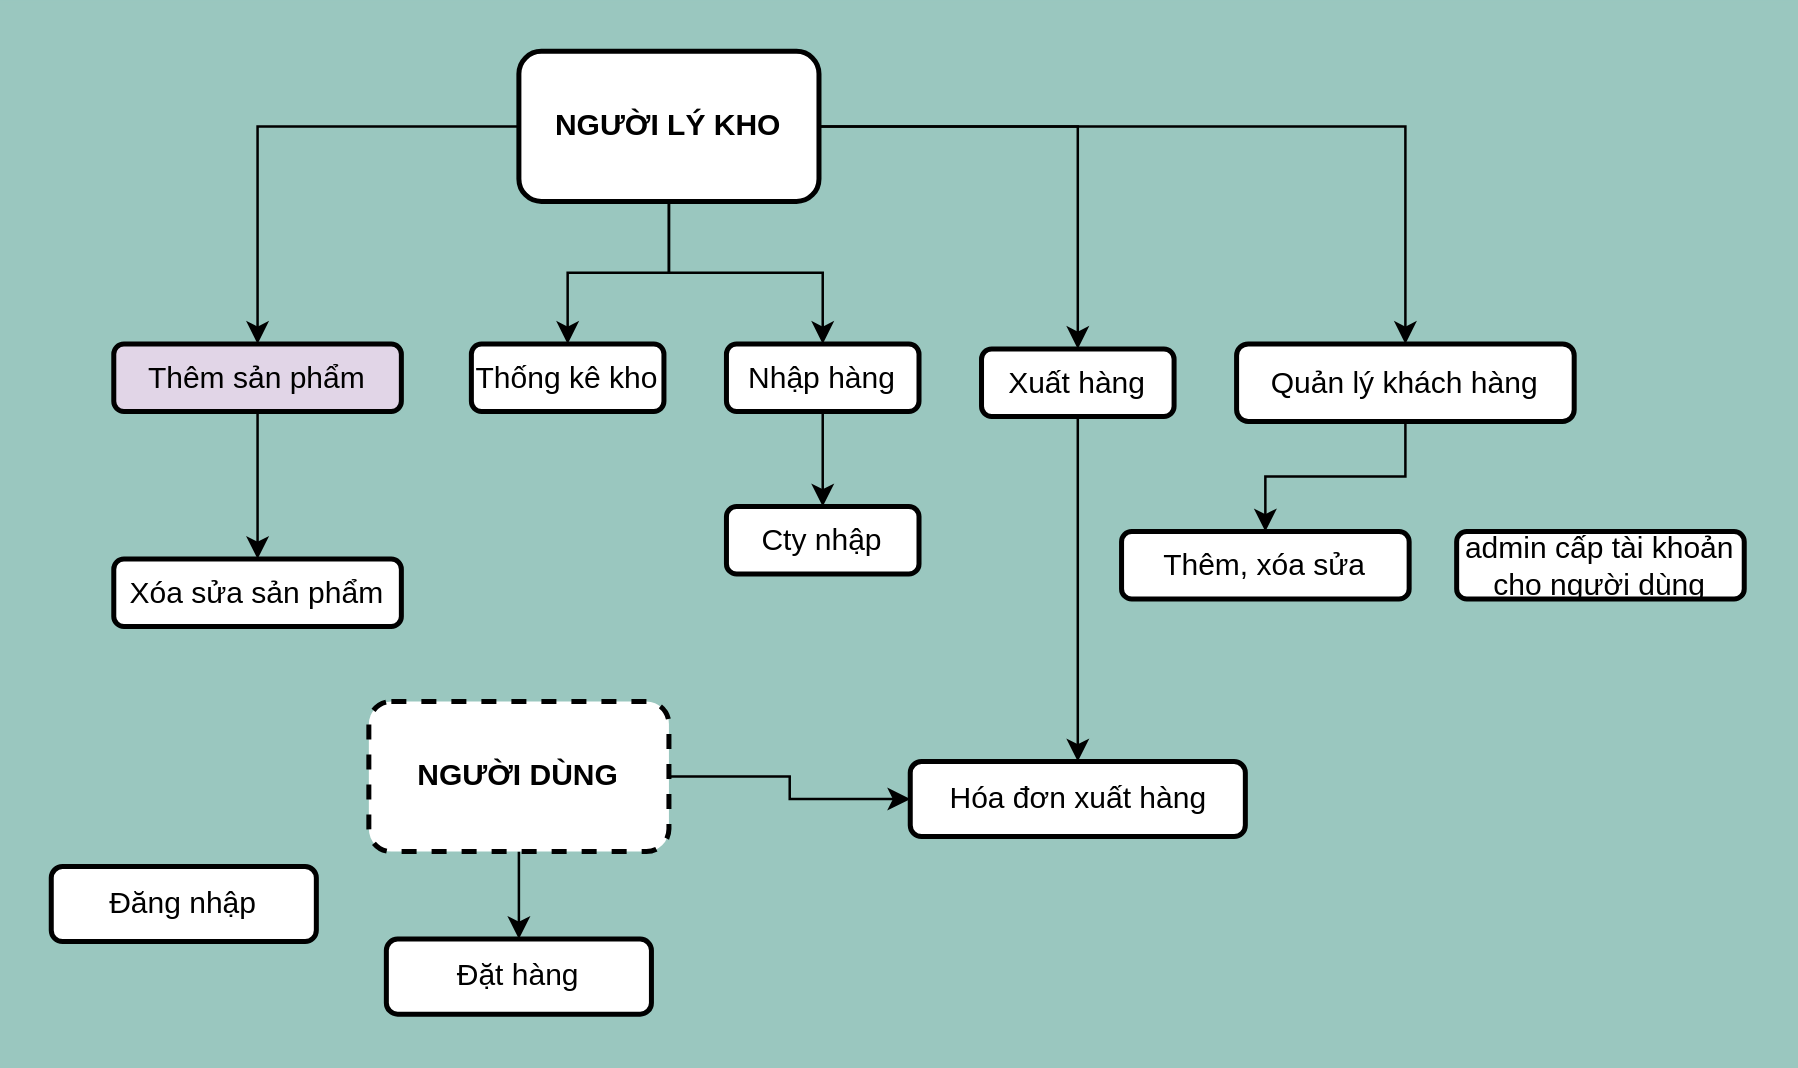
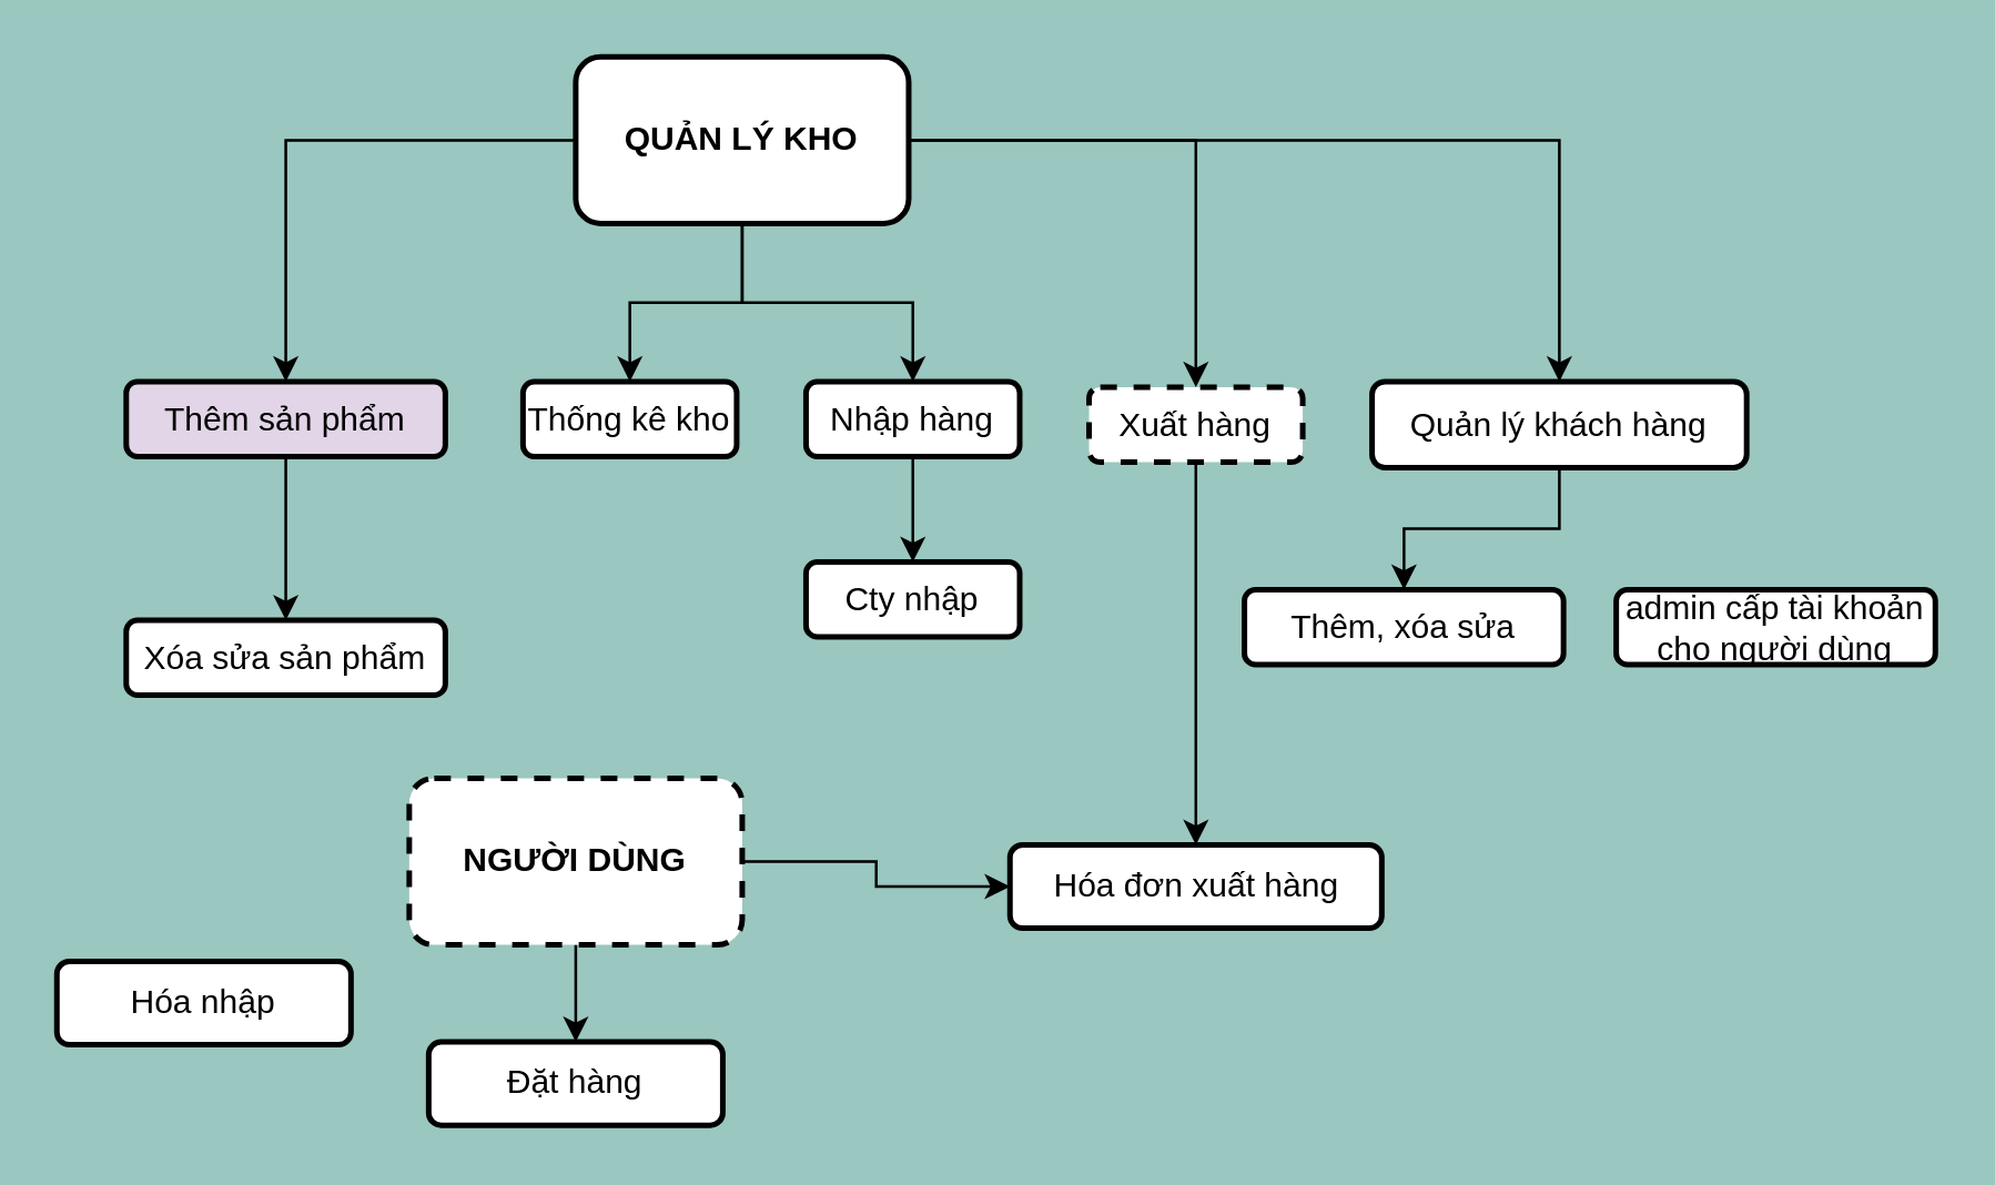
- <mxCell id="7" value="NGƯỜI LÝ KHO" style="rounded=1;whiteSpace=wrap;html=1;strokeWidth=2;fontStyle=1" parent="1" vertex="1"><mxGeometry x="207" y="20" width="120" height="60" as="geometry" /></mxCell>
+ <mxCell id="7" value="QUẢN LÝ KHO" style="rounded=1;whiteSpace=wrap;html=1;strokeWidth=2;fontStyle=1" parent="1" vertex="1"><mxGeometry x="207" y="20" width="120" height="60" as="geometry" /></mxCell>
- <mxCell id="11" value="Xuất hàng" style="rounded=1;whiteSpace=wrap;html=1;strokeWidth=2;" parent="1" vertex="1"><mxGeometry x="392" y="139" width="77" height="27" as="geometry" /></mxCell>
+ <mxCell id="11" value="Xuất hàng" style="rounded=1;whiteSpace=wrap;html=1;strokeWidth=2;dashed=1;" parent="1" vertex="1"><mxGeometry x="392" y="139" width="77" height="27" as="geometry" /></mxCell>
- <mxCell id="24" value="Đăng nhập" style="rounded=1;whiteSpace=wrap;html=1;strokeWidth=2;" parent="1" vertex="1"><mxGeometry x="20" y="346" width="106" height="30" as="geometry" /></mxCell>
+ <mxCell id="24" value="Hóa nhập" style="rounded=1;whiteSpace=wrap;html=1;strokeWidth=2;" parent="1" vertex="1"><mxGeometry x="20" y="346" width="106" height="30" as="geometry" /></mxCell>
